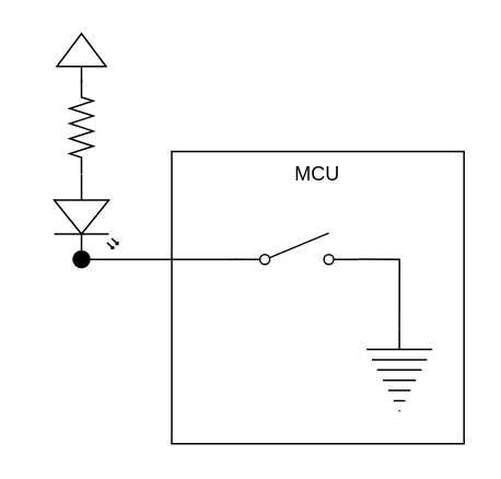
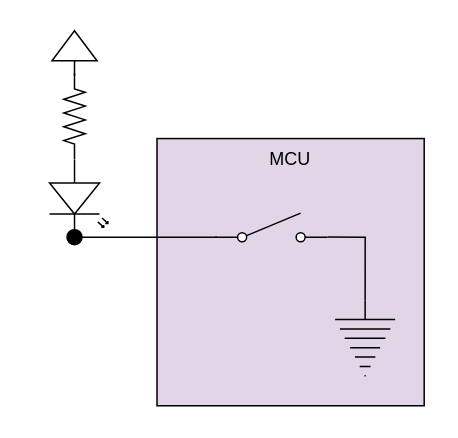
- <mxCell id="2" value="MCU" style="whiteSpace=wrap;html=1;aspect=fixed;fillColor=#FFFFFF;verticalAlign=top;" vertex="1" parent="1"><mxGeometry x="104" y="91.87" width="178.13" height="178.13" as="geometry" /></mxCell>
+ <mxCell id="2" value="MCU" style="whiteSpace=wrap;html=1;aspect=fixed;fillColor=#e1d5e7;verticalAlign=top;" vertex="1" parent="1"><mxGeometry x="104" y="91.87" width="178.13" height="178.13" as="geometry" /></mxCell>
